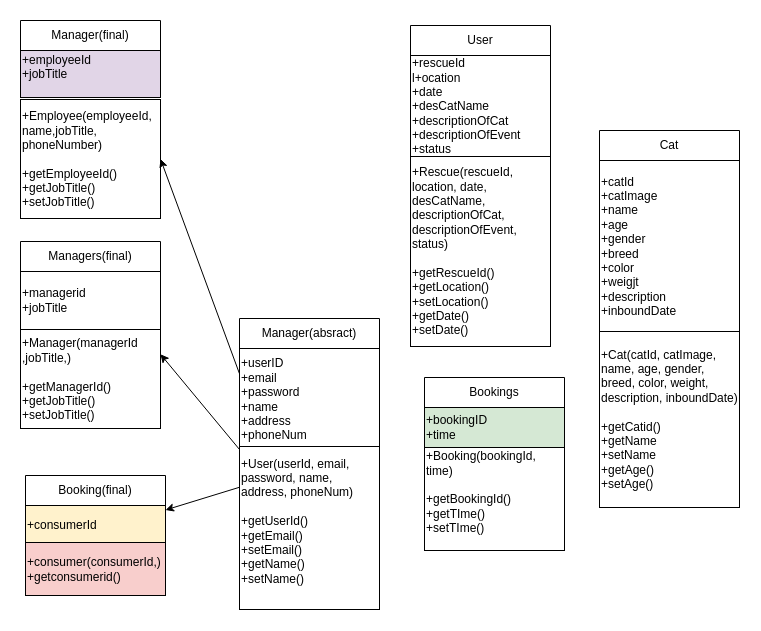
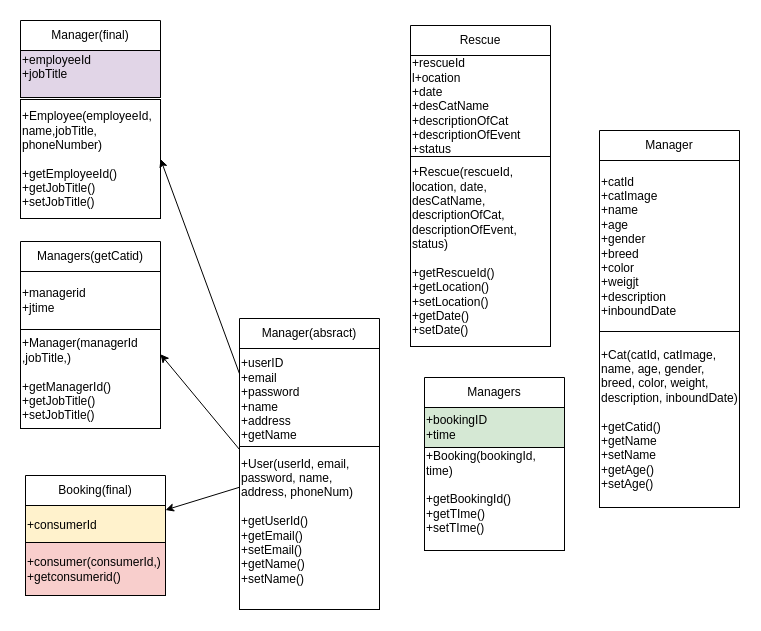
- <mxCell id="18" value="User" style="swimlane;fontStyle=0;childLayout=stackLayout;horizontal=1;startSize=30;horizontalStack=0;resizeParent=1;resizeParentMax=0;resizeLast=0;collapsible=1;marginBottom=0;whiteSpace=wrap;html=1;" parent="1" vertex="1"><mxGeometry x="410" y="25" width="140" height="131" as="geometry" /></mxCell>
+ <mxCell id="18" value="Rescue" style="swimlane;fontStyle=0;childLayout=stackLayout;horizontal=1;startSize=30;horizontalStack=0;resizeParent=1;resizeParentMax=0;resizeLast=0;collapsible=1;marginBottom=0;whiteSpace=wrap;html=1;" parent="1" vertex="1"><mxGeometry x="410" y="25" width="140" height="131" as="geometry" /></mxCell>
- <mxCell id="10" value="Cat" style="swimlane;fontStyle=0;childLayout=stackLayout;horizontal=1;startSize=30;horizontalStack=0;resizeParent=1;resizeParentMax=0;resizeLast=0;collapsible=1;marginBottom=0;whiteSpace=wrap;html=1;" parent="1" vertex="1"><mxGeometry x="599" y="130" width="140" height="201" as="geometry" /></mxCell>
+ <mxCell id="10" value="Manager" style="swimlane;fontStyle=0;childLayout=stackLayout;horizontal=1;startSize=30;horizontalStack=0;resizeParent=1;resizeParentMax=0;resizeLast=0;collapsible=1;marginBottom=0;whiteSpace=wrap;html=1;" parent="1" vertex="1"><mxGeometry x="599" y="130" width="140" height="201" as="geometry" /></mxCell>
- <mxCell id="14" value="Managers(final)" style="swimlane;fontStyle=0;childLayout=stackLayout;horizontal=1;startSize=30;horizontalStack=0;resizeParent=1;resizeParentMax=0;resizeLast=0;collapsible=1;marginBottom=0;whiteSpace=wrap;html=1;" parent="1" vertex="1"><mxGeometry x="20" y="241" width="140" height="88" as="geometry" /></mxCell>
+ <mxCell id="14" value="Managers(getCatid)" style="swimlane;fontStyle=0;childLayout=stackLayout;horizontal=1;startSize=30;horizontalStack=0;resizeParent=1;resizeParentMax=0;resizeLast=0;collapsible=1;marginBottom=0;whiteSpace=wrap;html=1;" parent="1" vertex="1"><mxGeometry x="20" y="241" width="140" height="88" as="geometry" /></mxCell>
- <mxCell id="15" value="+managerid&lt;div&gt;+j&lt;span style=&quot;background-color: transparent; color: light-dark(rgb(0, 0, 0), rgb(255, 255, 255));&quot;&gt;obTitle&lt;/span&gt;&lt;/div&gt;" style="rounded=0;whiteSpace=wrap;html=1;align=left;" parent="14" vertex="1"><mxGeometry y="30" width="140" height="58" as="geometry" /></mxCell>
+ <mxCell id="15" value="+managerid&lt;div&gt;+j&lt;span style=&quot;background-color: transparent; color: light-dark(rgb(0, 0, 0), rgb(255, 255, 255));&quot;&gt;time&lt;/span&gt;&lt;/div&gt;" style="rounded=0;whiteSpace=wrap;html=1;align=left;" parent="14" vertex="1"><mxGeometry y="30" width="140" height="58" as="geometry" /></mxCell>
- <mxCell id="6" value="Bookings" style="swimlane;fontStyle=0;childLayout=stackLayout;horizontal=1;startSize=30;horizontalStack=0;resizeParent=1;resizeParentMax=0;resizeLast=0;collapsible=1;marginBottom=0;whiteSpace=wrap;html=1;" parent="1" vertex="1"><mxGeometry x="424" y="377" width="140" height="70" as="geometry" /></mxCell>
+ <mxCell id="6" value="Managers" style="swimlane;fontStyle=0;childLayout=stackLayout;horizontal=1;startSize=30;horizontalStack=0;resizeParent=1;resizeParentMax=0;resizeLast=0;collapsible=1;marginBottom=0;whiteSpace=wrap;html=1;" parent="1" vertex="1"><mxGeometry x="424" y="377" width="140" height="70" as="geometry" /></mxCell>
- <mxCell id="3" value="+userID&lt;div&gt;+email&lt;/div&gt;&lt;div&gt;+password&lt;/div&gt;&lt;div&gt;+name&lt;/div&gt;&lt;div&gt;+address&lt;/div&gt;&lt;div&gt;+phoneNum&lt;/div&gt;" style="rounded=0;whiteSpace=wrap;html=1;align=left;" parent="2" vertex="1"><mxGeometry y="30" width="140" height="101" as="geometry" /></mxCell>
+ <mxCell id="3" value="+userID&lt;div&gt;+email&lt;/div&gt;&lt;div&gt;+password&lt;/div&gt;&lt;div&gt;+name&lt;/div&gt;&lt;div&gt;+address&lt;/div&gt;&lt;div&gt;+getName&lt;/div&gt;" style="rounded=0;whiteSpace=wrap;html=1;align=left;" parent="2" vertex="1"><mxGeometry y="30" width="140" height="101" as="geometry" /></mxCell>
